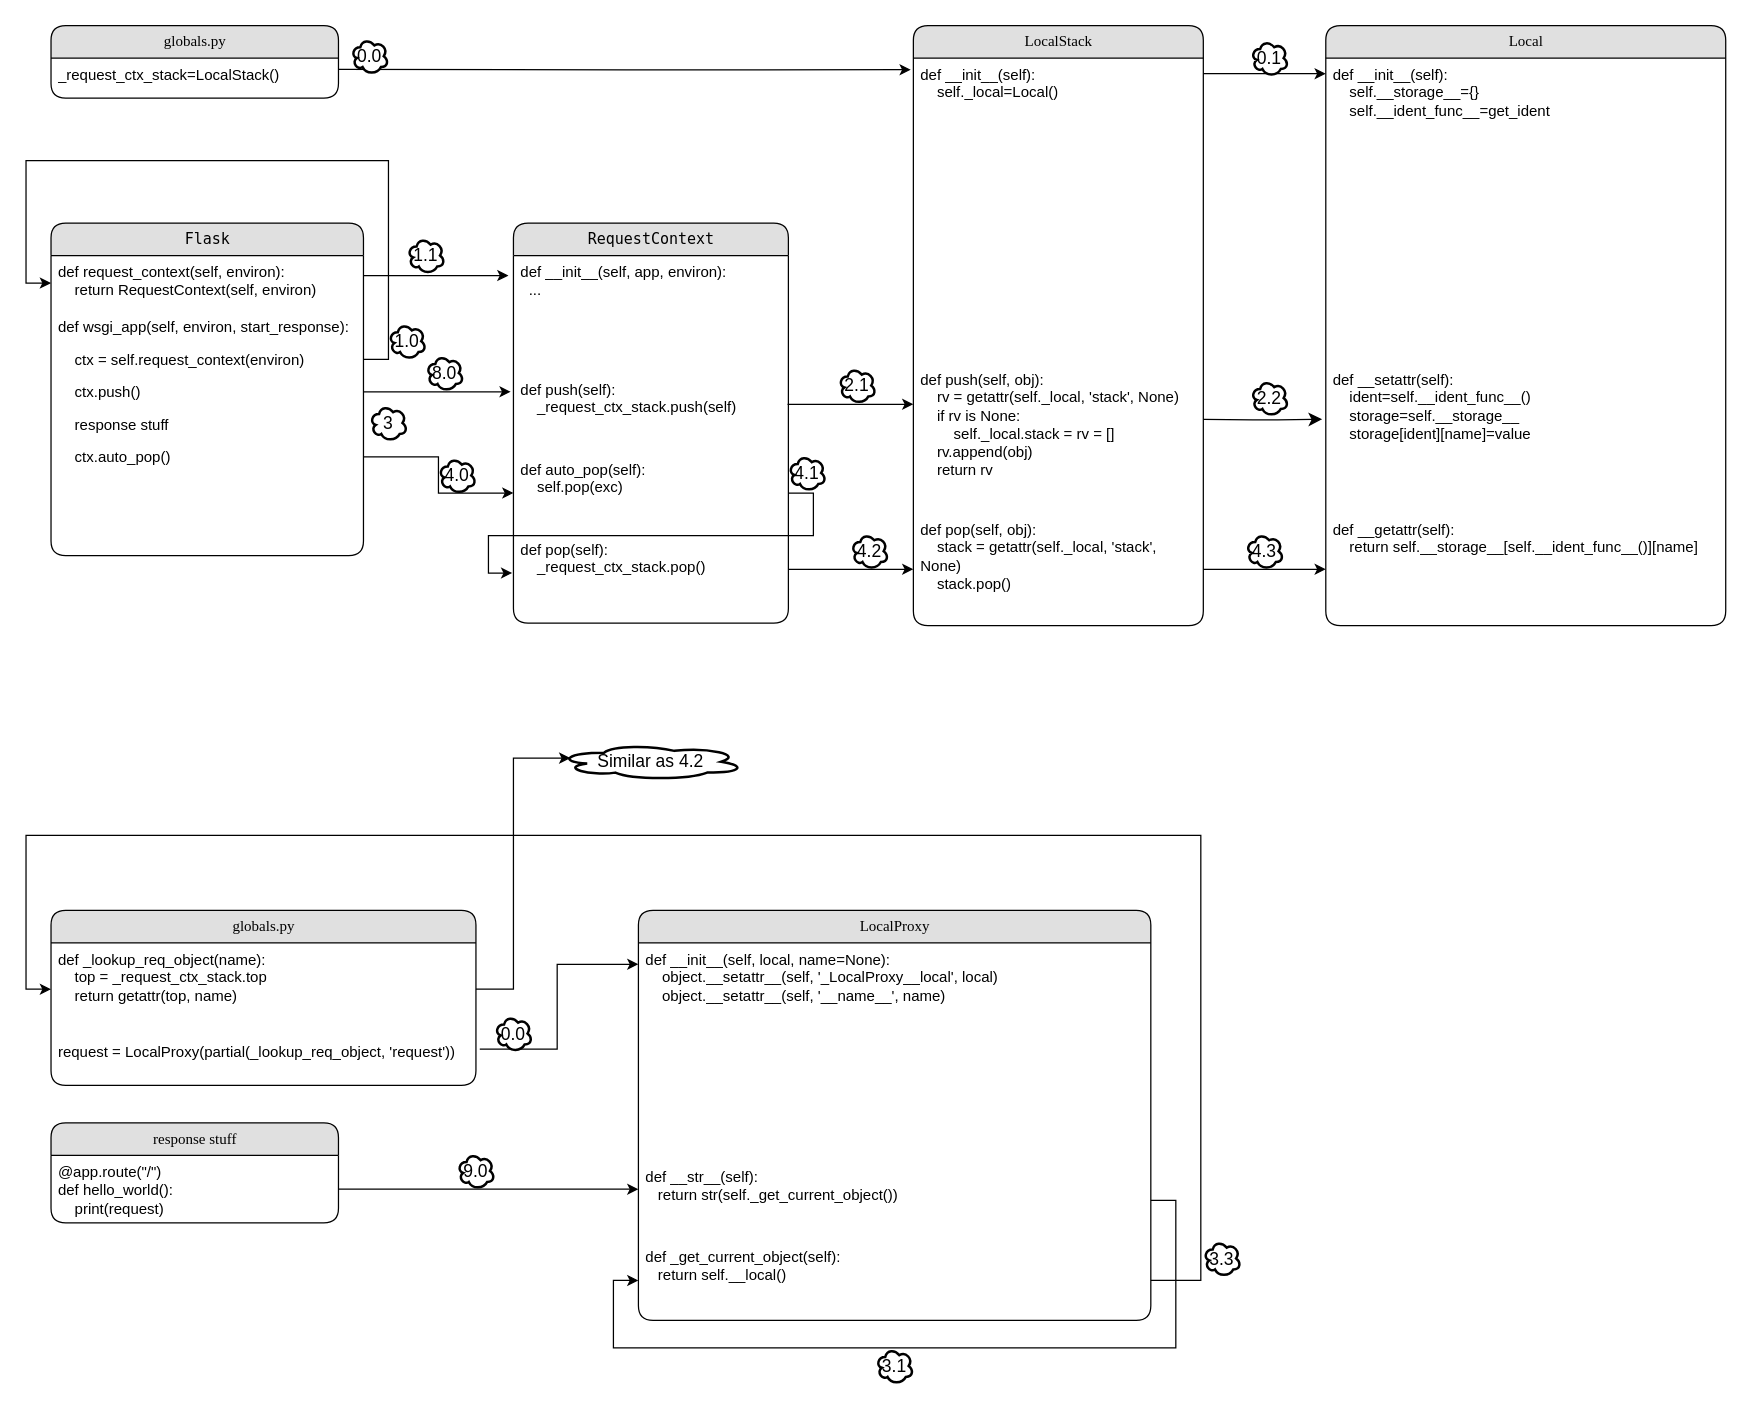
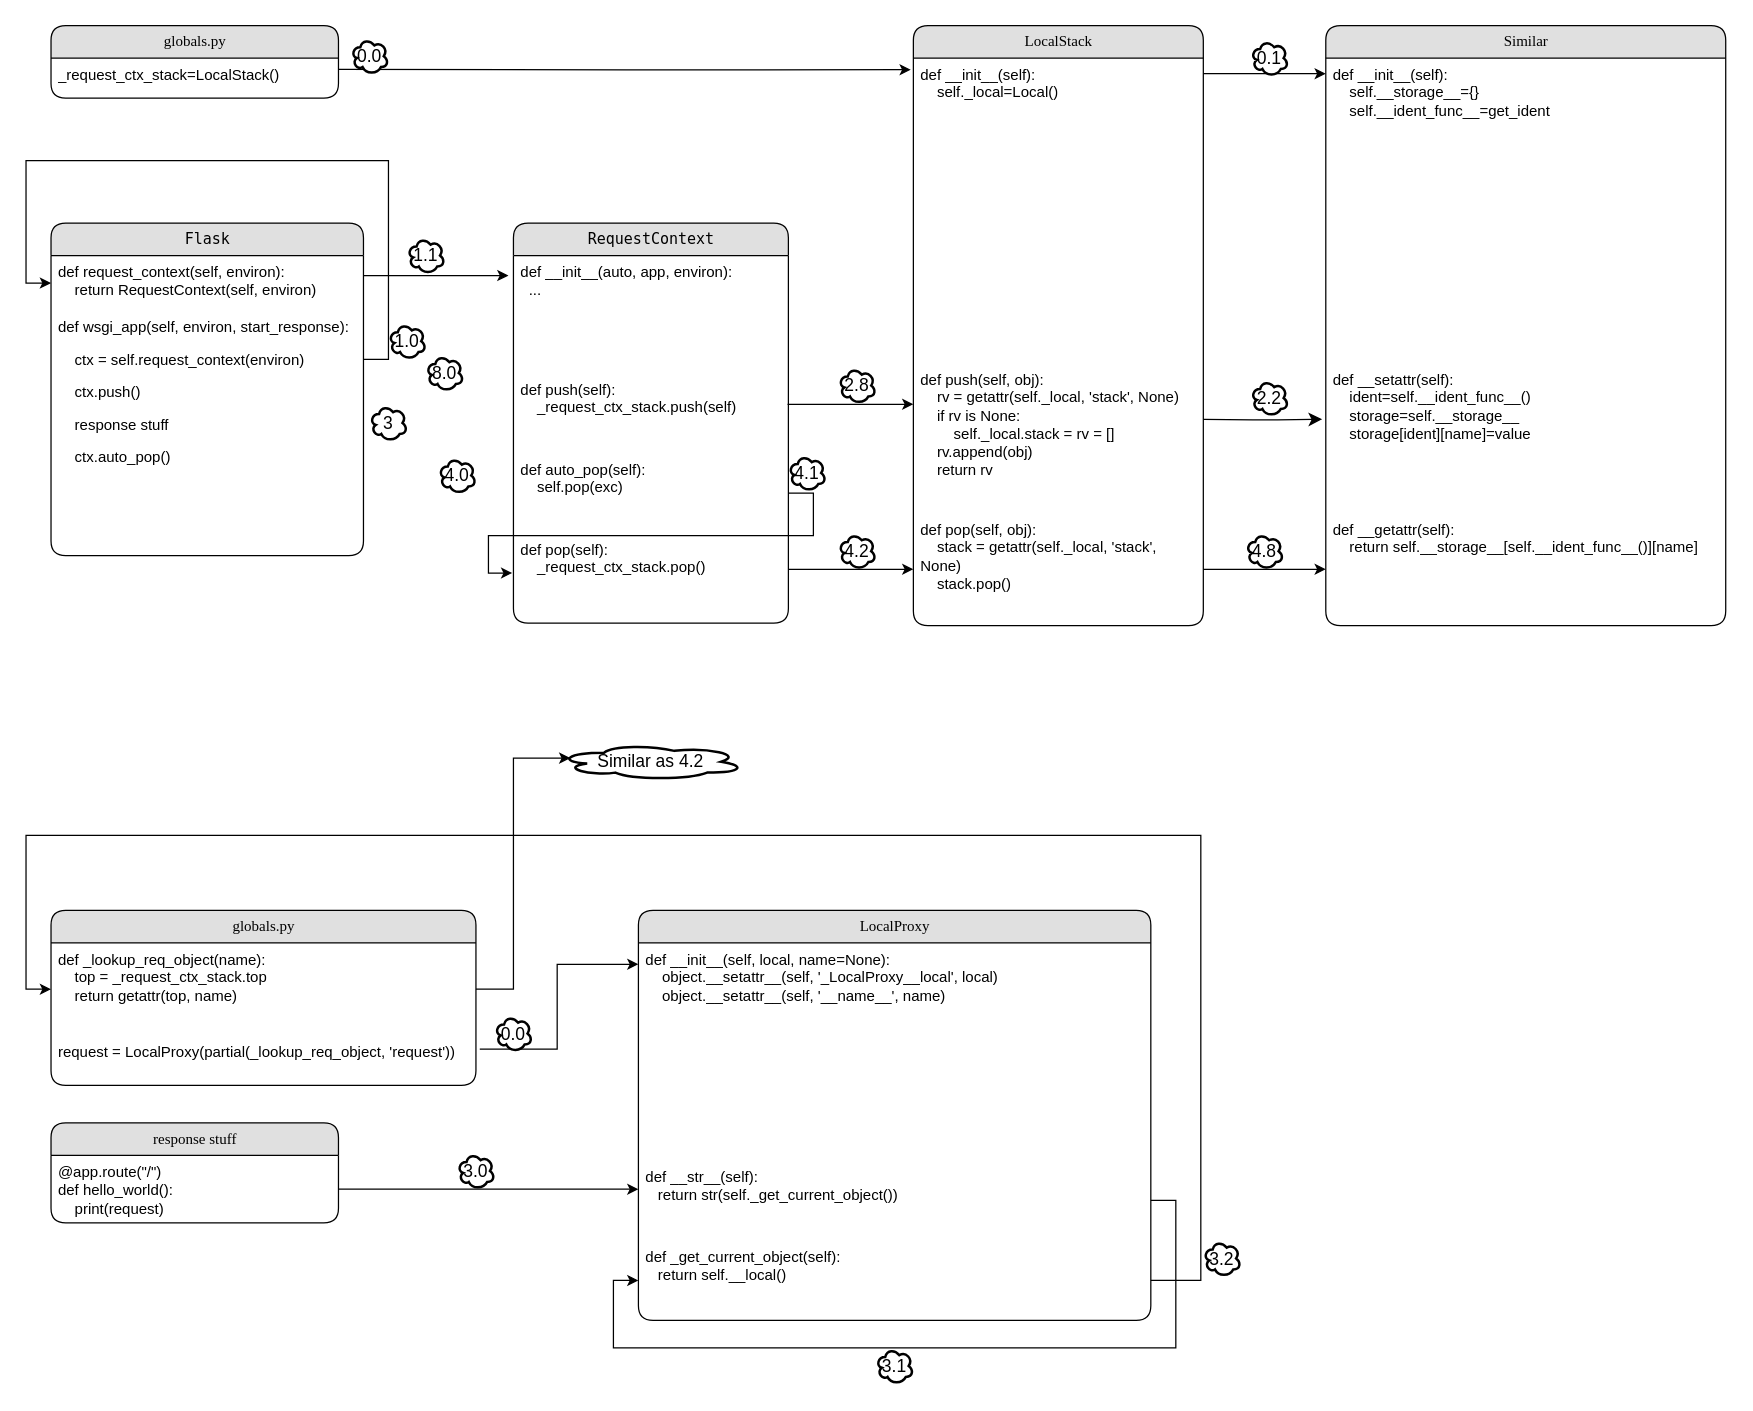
- <mxCell id="8" value="Local" style="swimlane;html=1;fontStyle=0;childLayout=stackLayout;horizontal=1;startSize=26;fillColor=#e0e0e0;horizontalStack=0;resizeParent=1;resizeLast=0;collapsible=1;marginBottom=0;swimlaneFillColor=#ffffff;align=center;rounded=1;shadow=0;comic=0;labelBackgroundColor=none;strokeColor=#000000;strokeWidth=1;fontFamily=Verdana;fontSize=12;fontColor=#000000;" parent="1" vertex="1"><mxGeometry x="1060" y="20" width="320" height="480" as="geometry" /></mxCell>
+ <mxCell id="8" value="Similar" style="swimlane;html=1;fontStyle=0;childLayout=stackLayout;horizontal=1;startSize=26;fillColor=#e0e0e0;horizontalStack=0;resizeParent=1;resizeLast=0;collapsible=1;marginBottom=0;swimlaneFillColor=#ffffff;align=center;rounded=1;shadow=0;comic=0;labelBackgroundColor=none;strokeColor=#000000;strokeWidth=1;fontFamily=Verdana;fontSize=12;fontColor=#000000;" parent="1" vertex="1"><mxGeometry x="1060" y="20" width="320" height="480" as="geometry" /></mxCell>
- <mxCell id="16" value="def __init__(self, app, environ):&amp;nbsp; &lt;br&gt;&amp;nbsp; ..." style="text;html=1;strokeColor=none;fillColor=none;spacingLeft=4;spacingRight=4;whiteSpace=wrap;overflow=hidden;rotatable=0;points=[[0,0.5],[1,0.5]];portConstraint=eastwest;" parent="15" vertex="1"><mxGeometry y="26" width="220" height="94" as="geometry" /></mxCell>
+ <mxCell id="16" value="def __init__(auto, app, environ):&amp;nbsp; &lt;br&gt;&amp;nbsp; ..." style="text;html=1;strokeColor=none;fillColor=none;spacingLeft=4;spacingRight=4;whiteSpace=wrap;overflow=hidden;rotatable=0;points=[[0,0.5],[1,0.5]];portConstraint=eastwest;" parent="15" vertex="1"><mxGeometry y="26" width="220" height="94" as="geometry" /></mxCell>
- <mxCell id="52" value="2.1" style="ellipse;shape=cloud;strokeWidth=2;fontSize=14;whiteSpace=wrap;html=1;align=center;" vertex="1" parent="1"><mxGeometry x="670" y="293.5" width="30" height="29" as="geometry" /></mxCell>
+ <mxCell id="52" value="2.8" style="ellipse;shape=cloud;strokeWidth=2;fontSize=14;whiteSpace=wrap;html=1;align=center;" vertex="1" parent="1"><mxGeometry x="670" y="293.5" width="30" height="29" as="geometry" /></mxCell>
- <mxCell id="22" style="edgeStyle=orthogonalEdgeStyle;rounded=0;orthogonalLoop=1;jettySize=auto;html=1;entryX=-0.01;entryY=0.234;entryDx=0;entryDy=0;exitX=1;exitY=0.5;exitDx=0;exitDy=0;entryPerimeter=0;" parent="1" source="28" target="17" edge="1"><mxGeometry relative="1" as="geometry"><mxPoint x="360" y="324" as="sourcePoint" /></mxGeometry></mxCell>
- <mxCell id="32" style="edgeStyle=orthogonalEdgeStyle;rounded=0;orthogonalLoop=1;jettySize=auto;html=1;exitX=1;exitY=0.5;exitDx=0;exitDy=0;entryX=0;entryY=0.5;entryDx=0;entryDy=0;" parent="1" source="30" target="19" edge="1"><mxGeometry relative="1" as="geometry"><mxPoint x="350" y="528" as="targetPoint" /></mxGeometry></mxCell>
- <mxCell id="56" value="4.2" style="ellipse;shape=cloud;strokeWidth=2;fontSize=14;whiteSpace=wrap;html=1;align=center;" vertex="1" parent="1"><mxGeometry x="680" y="426" width="30" height="29" as="geometry" /></mxCell>
+ <mxCell id="56" value="4.2" style="ellipse;shape=cloud;strokeWidth=2;fontSize=14;whiteSpace=wrap;html=1;align=center;" vertex="1" parent="1"><mxGeometry x="670" y="426" width="30" height="29" as="geometry" /></mxCell>
- <mxCell id="57" value="4.3" style="ellipse;shape=cloud;strokeWidth=2;fontSize=14;whiteSpace=wrap;html=1;align=center;" vertex="1" parent="1"><mxGeometry x="996" y="426" width="30" height="29" as="geometry" /></mxCell>
+ <mxCell id="57" value="4.8" style="ellipse;shape=cloud;strokeWidth=2;fontSize=14;whiteSpace=wrap;html=1;align=center;" vertex="1" parent="1"><mxGeometry x="996" y="426" width="30" height="29" as="geometry" /></mxCell>
- <mxCell id="65" value="9.0" style="ellipse;shape=cloud;strokeWidth=2;fontSize=14;whiteSpace=wrap;html=1;align=center;" vertex="1" parent="1"><mxGeometry x="365" y="922" width="30" height="29" as="geometry" /></mxCell>
+ <mxCell id="65" value="3.0" style="ellipse;shape=cloud;strokeWidth=2;fontSize=14;whiteSpace=wrap;html=1;align=center;" vertex="1" parent="1"><mxGeometry x="365" y="922" width="30" height="29" as="geometry" /></mxCell>
- <mxCell id="67" value="3.3" style="ellipse;shape=cloud;strokeWidth=2;fontSize=14;whiteSpace=wrap;html=1;align=center;" vertex="1" parent="1"><mxGeometry x="962" y="992" width="30" height="29" as="geometry" /></mxCell>
+ <mxCell id="67" value="3.2" style="ellipse;shape=cloud;strokeWidth=2;fontSize=14;whiteSpace=wrap;html=1;align=center;" vertex="1" parent="1"><mxGeometry x="962" y="992" width="30" height="29" as="geometry" /></mxCell>
